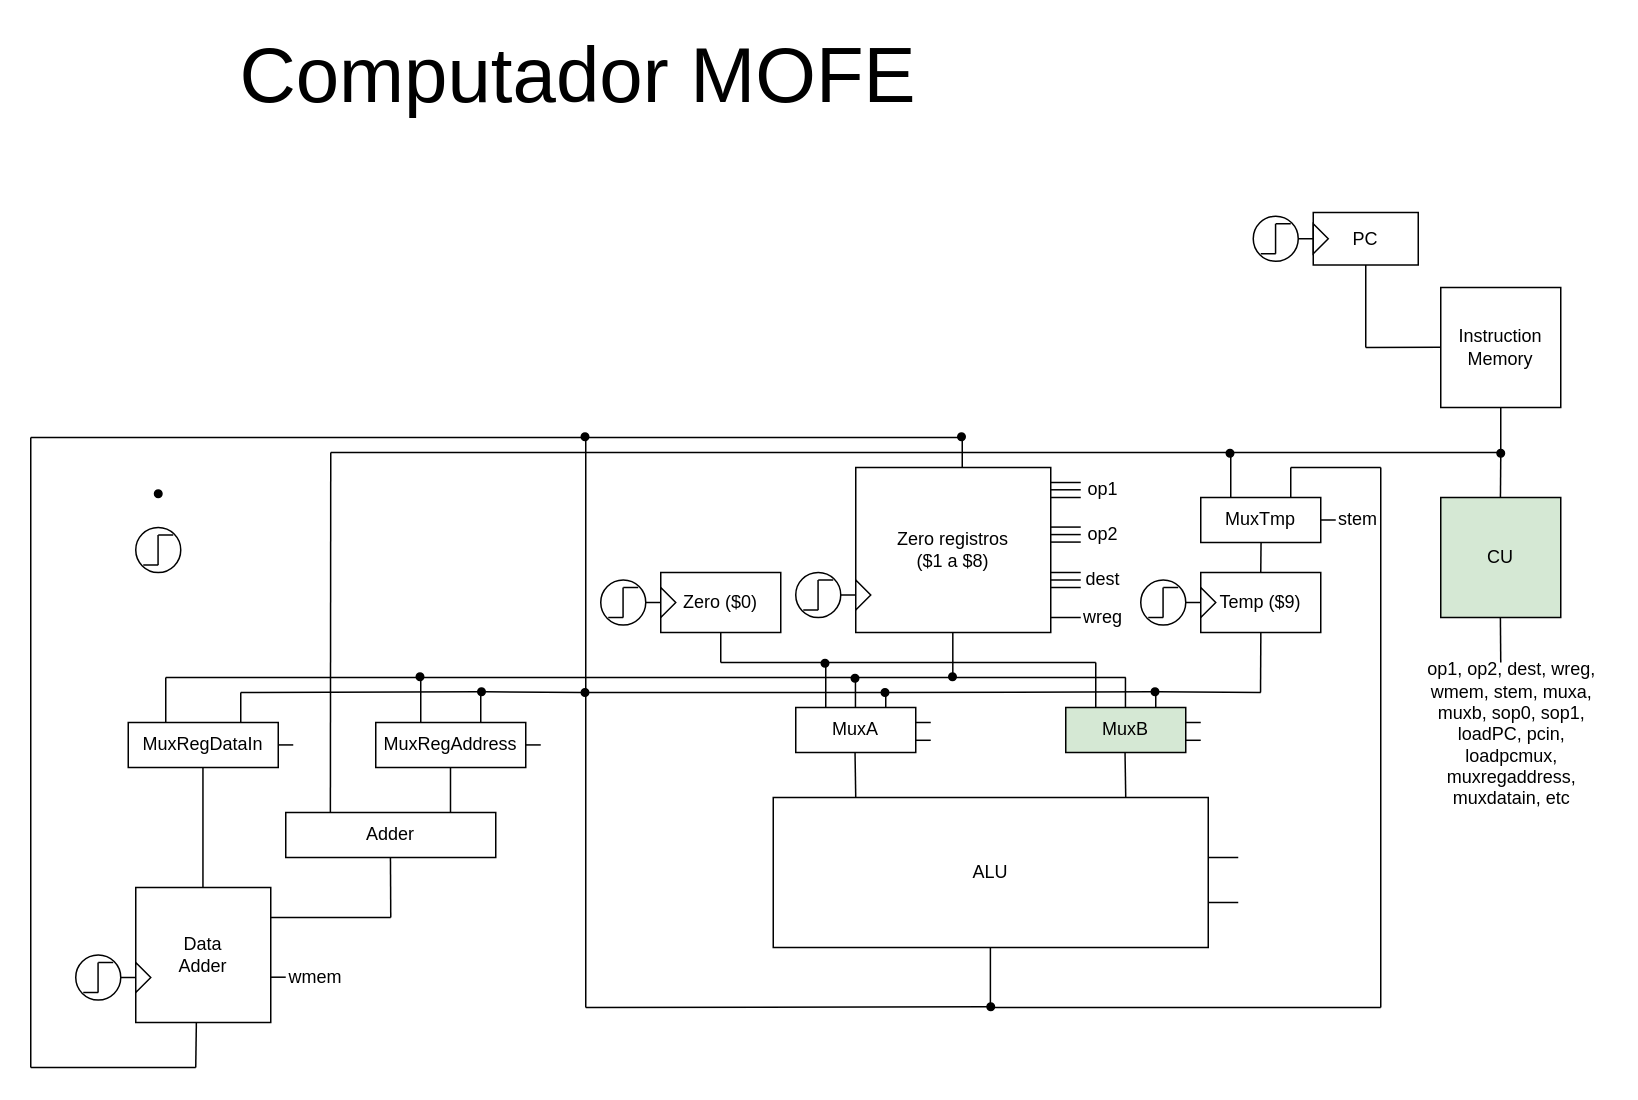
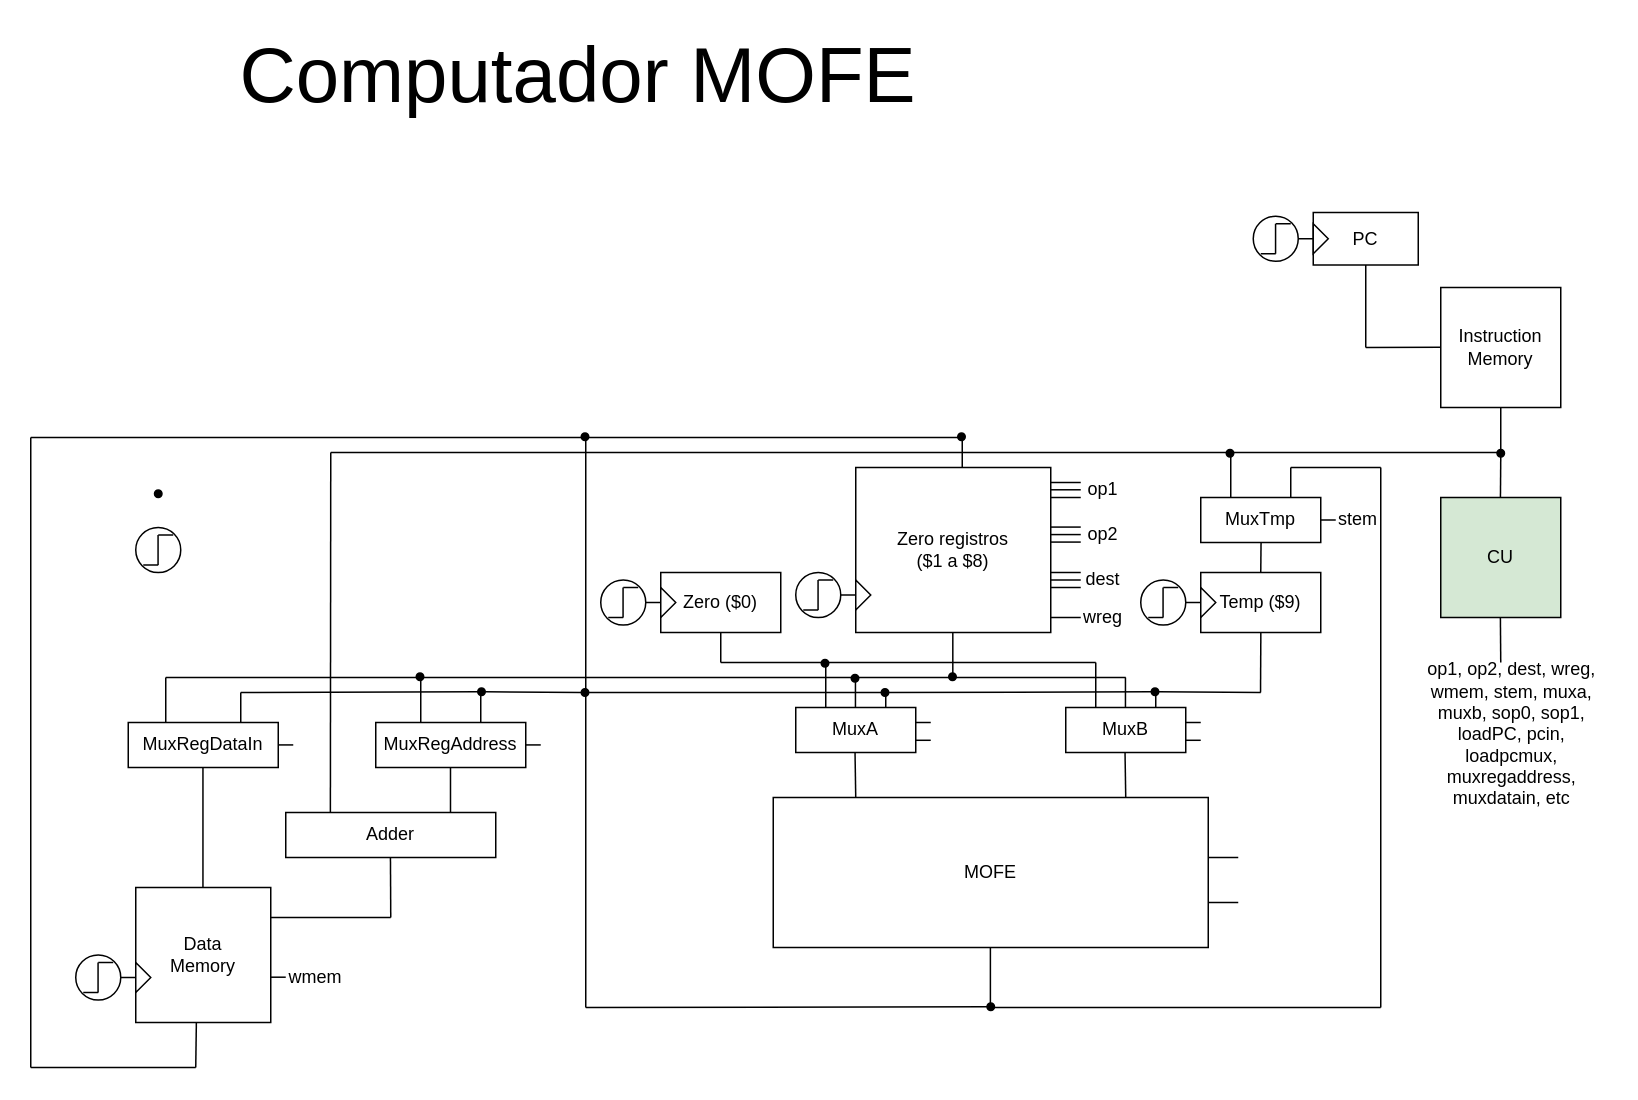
- <mxCell id="8" value="MuxB" style="rounded=0;whiteSpace=wrap;html=1;fillColor=#d5e8d4;" parent="1" vertex="1"><mxGeometry x="710" y="471" width="80" height="30" as="geometry" /></mxCell>
+ <mxCell id="8" value="MuxB" style="rounded=0;whiteSpace=wrap;html=1;" parent="1" vertex="1"><mxGeometry x="710" y="471" width="80" height="30" as="geometry" /></mxCell>
- <mxCell id="6" value="ALU" style="rounded=0;whiteSpace=wrap;html=1;" parent="1" vertex="1"><mxGeometry x="515" y="531" width="290" height="100" as="geometry" /></mxCell>
+ <mxCell id="6" value="MOFE" style="rounded=0;whiteSpace=wrap;html=1;" parent="1" vertex="1"><mxGeometry x="515" y="531" width="290" height="100" as="geometry" /></mxCell>
- <mxCell id="24" value="Data&lt;br&gt;Adder" style="whiteSpace=wrap;html=1;aspect=fixed;" parent="1" vertex="1"><mxGeometry x="90" y="591" width="90" height="90" as="geometry" /></mxCell>
+ <mxCell id="24" value="Data&lt;br&gt;Memory" style="whiteSpace=wrap;html=1;aspect=fixed;" parent="1" vertex="1"><mxGeometry x="90" y="591" width="90" height="90" as="geometry" /></mxCell>
